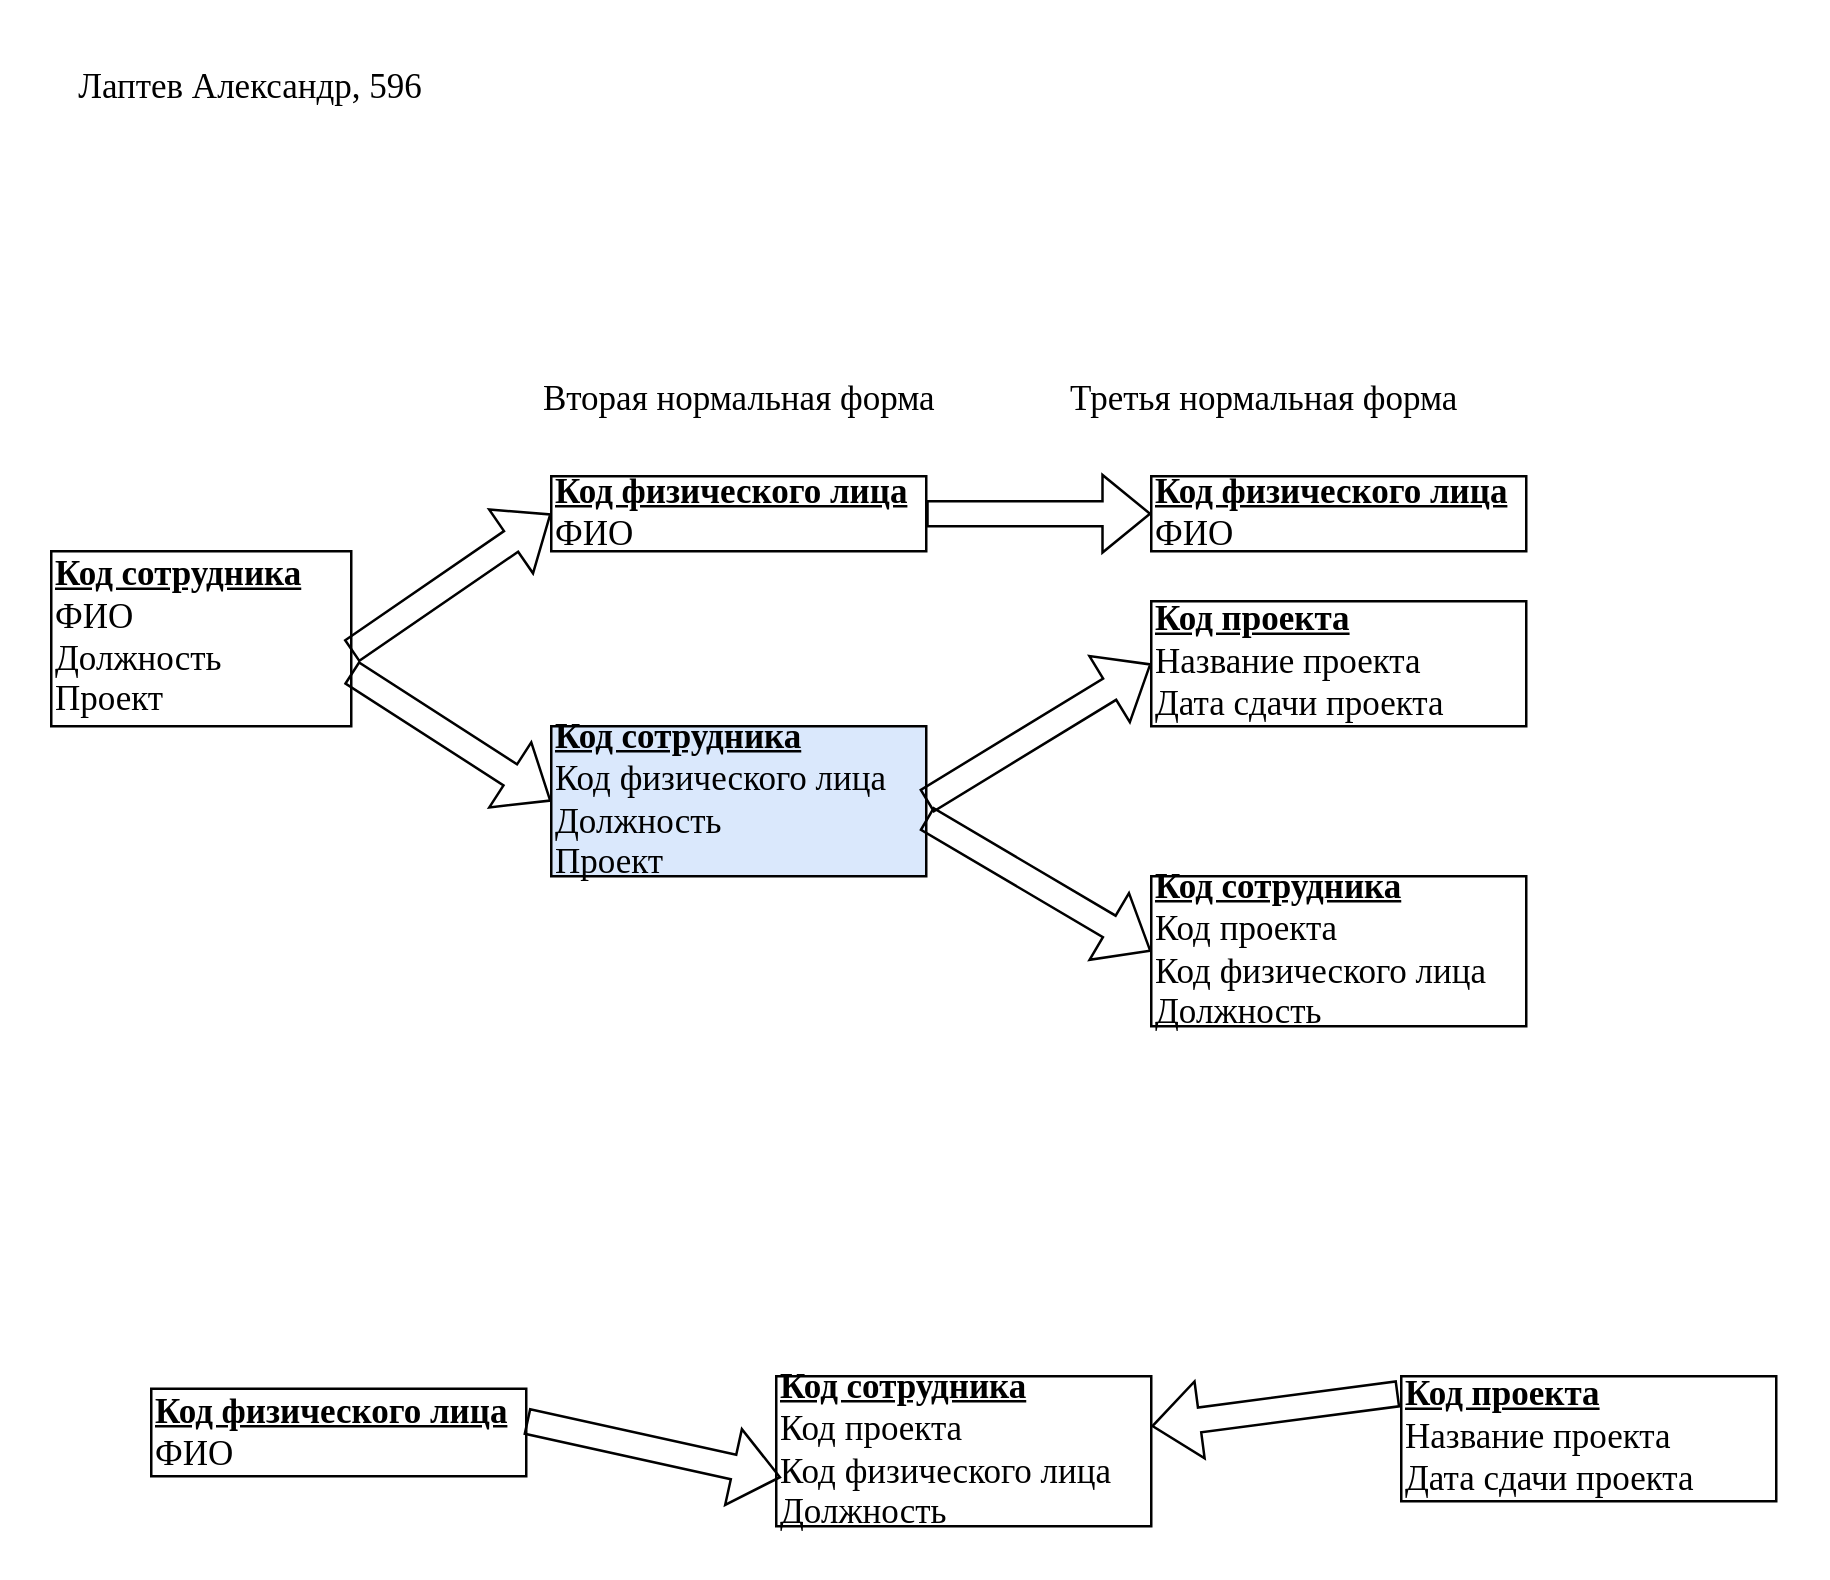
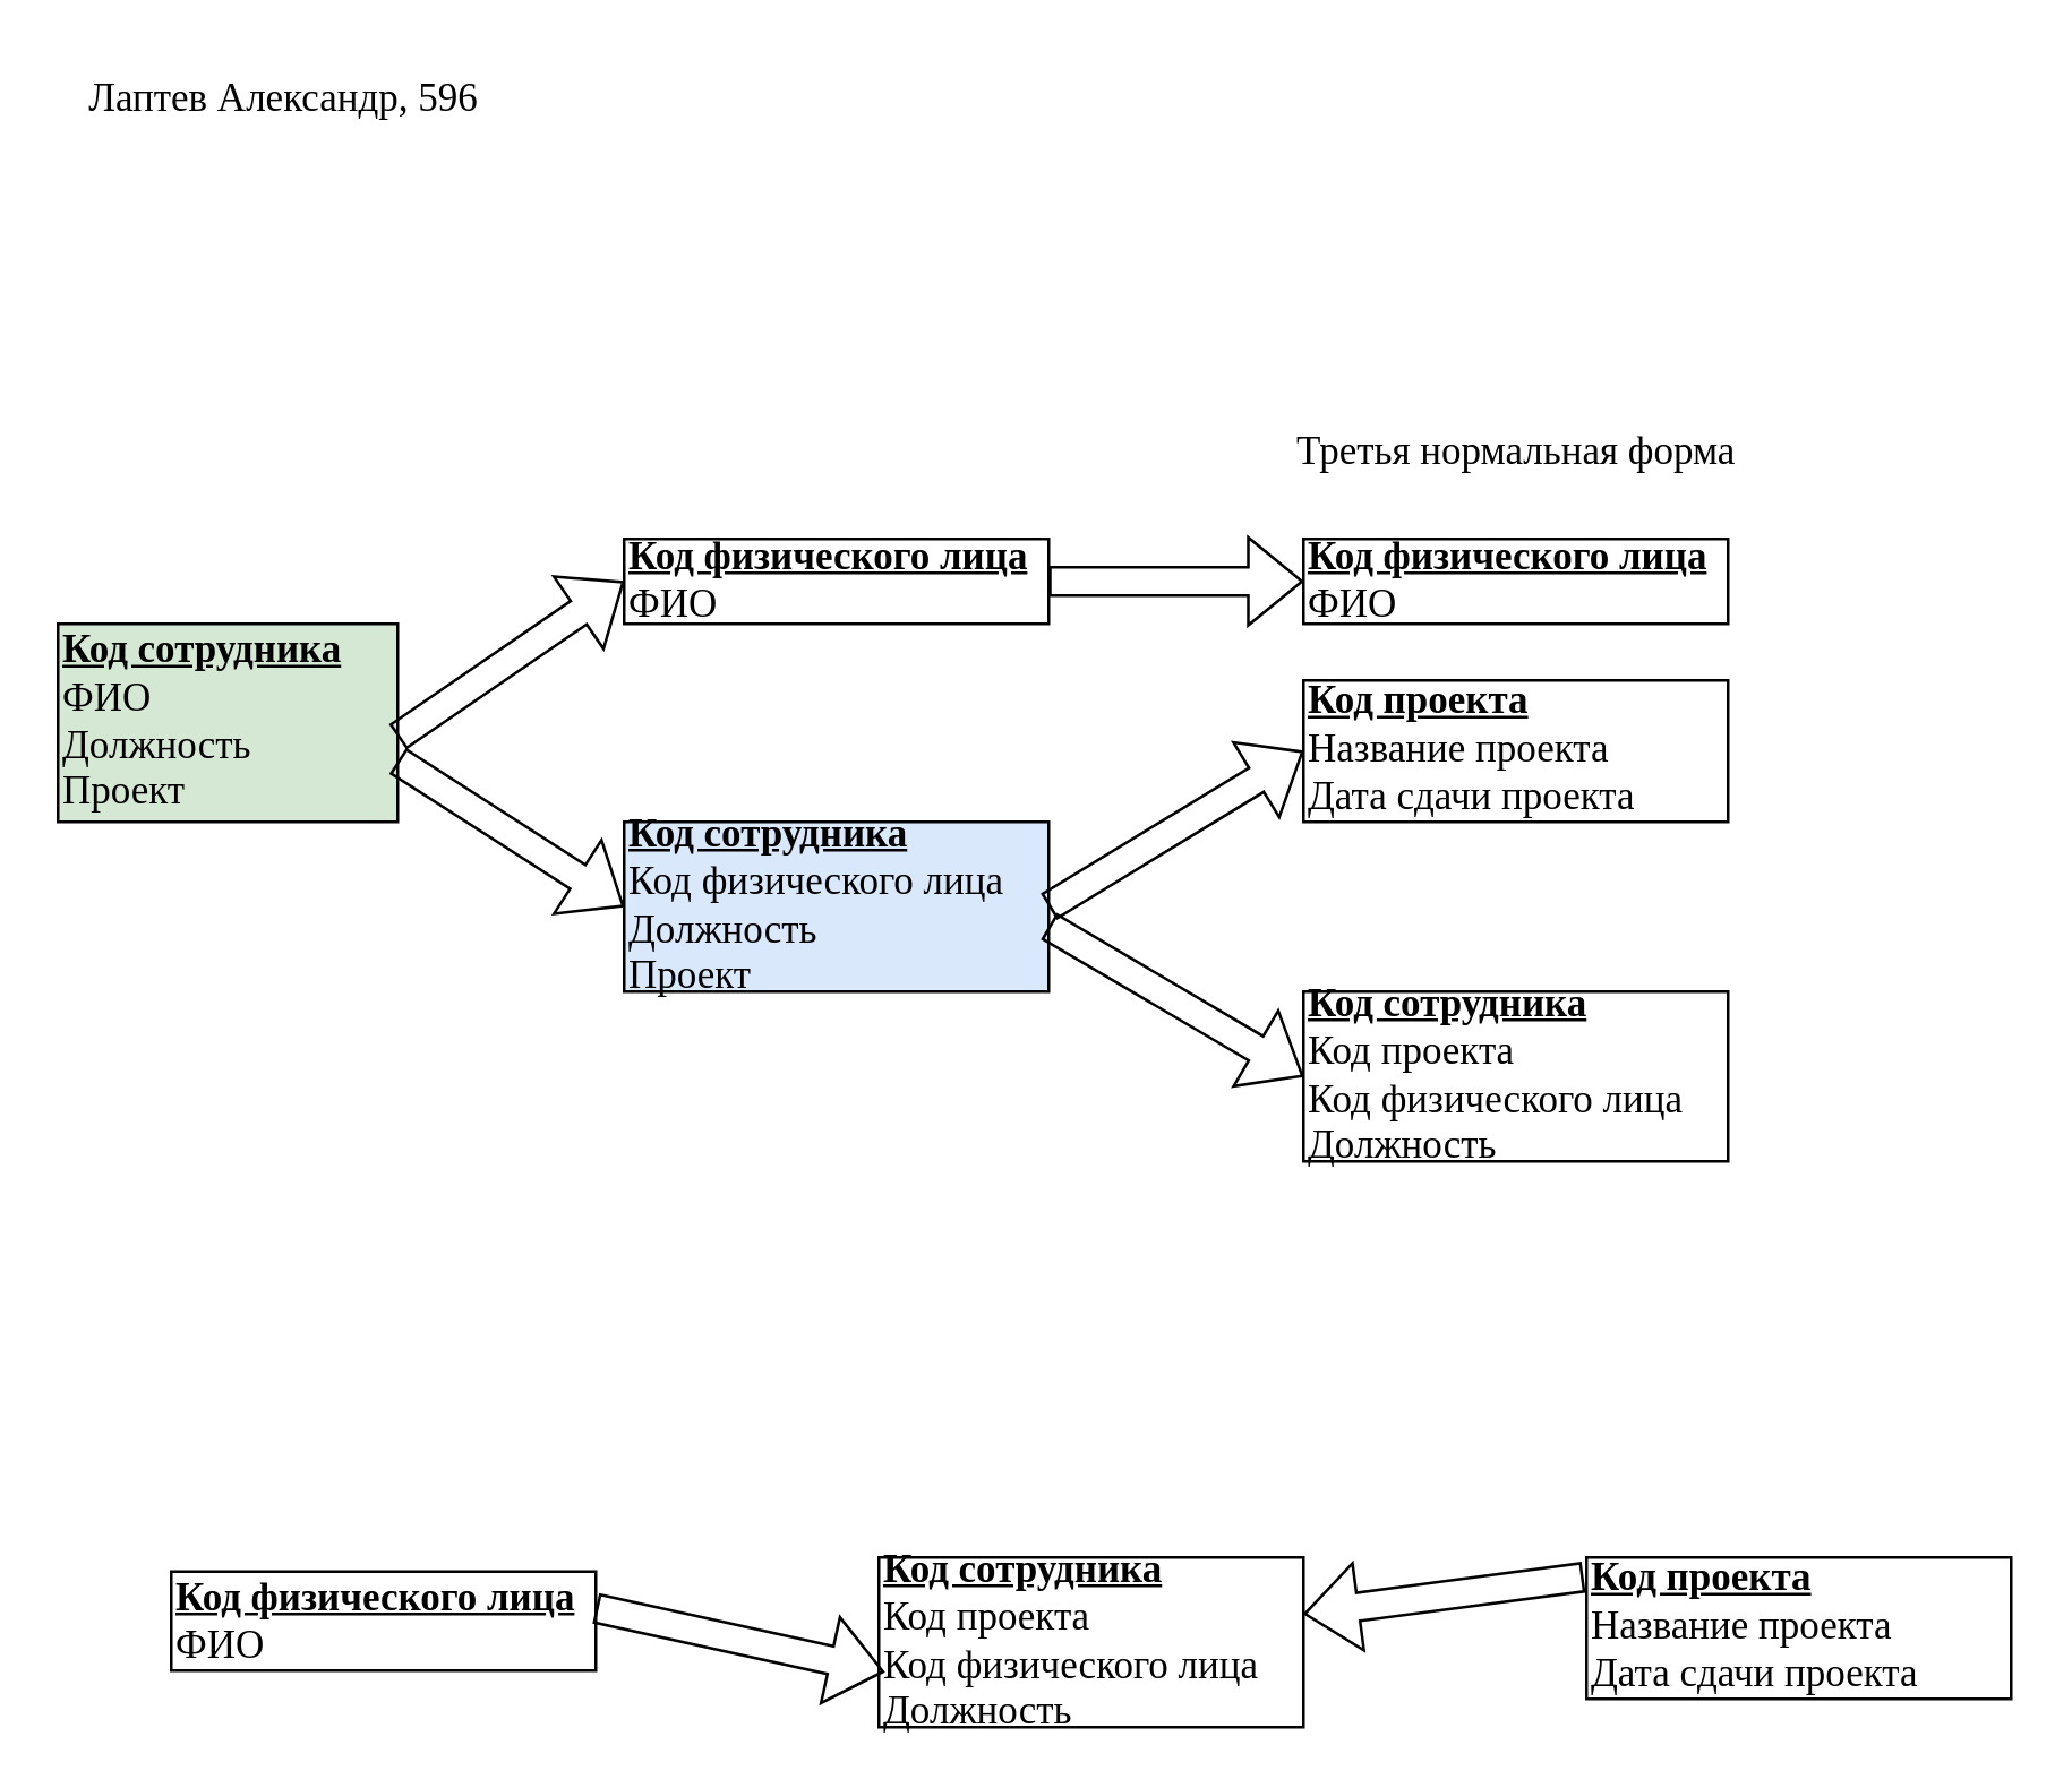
- <mxCell id="8" value="Вторая нормальная форма" style="text;html=1;align=center;verticalAlign=middle;resizable=0;points=[];autosize=1;strokeColor=none;fillColor=none;fontSize=14;fontFamily=Times New Roman;" vertex="1" parent="1"><mxGeometry x="210" y="150" width="170" height="20" as="geometry" /></mxCell>
- <mxCell id="12" value="Третья нормальная форма" style="text;html=1;align=center;verticalAlign=middle;resizable=0;points=[];autosize=1;strokeColor=none;fillColor=none;fontSize=14;fontFamily=Times New Roman;" vertex="1" parent="1"><mxGeometry x="420" y="150" width="170" height="20" as="geometry" /></mxCell>
+ <mxCell id="12" value="Третья нормальная форма" style="text;html=1;align=center;verticalAlign=middle;resizable=0;points=[];autosize=1;strokeColor=none;fillColor=none;fontSize=14;fontFamily=Times New Roman;" vertex="1" parent="1"><mxGeometry x="450" y="150" width="170" height="20" as="geometry" /></mxCell>
- <mxCell id="2" value="&lt;font style=&quot;font-size: 14px&quot;&gt;&lt;b&gt;&lt;u&gt;Код сотрудника&lt;/u&gt;&lt;/b&gt;&lt;br&gt;ФИО&lt;br&gt;Должность&lt;br&gt;Проект&lt;/font&gt;" style="rounded=0;whiteSpace=wrap;html=1;fontFamily=Times New Roman;align=left;" vertex="1" parent="1"><mxGeometry x="20" y="220" width="120" height="70" as="geometry" /></mxCell>
+ <mxCell id="2" value="&lt;font style=&quot;font-size: 14px&quot;&gt;&lt;b&gt;&lt;u&gt;Код сотрудника&lt;/u&gt;&lt;/b&gt;&lt;br&gt;ФИО&lt;br&gt;Должность&lt;br&gt;Проект&lt;/font&gt;" style="rounded=0;whiteSpace=wrap;html=1;fontFamily=Times New Roman;align=left;fillColor=#d5e8d4;" vertex="1" parent="1"><mxGeometry x="20" y="220" width="120" height="70" as="geometry" /></mxCell>
